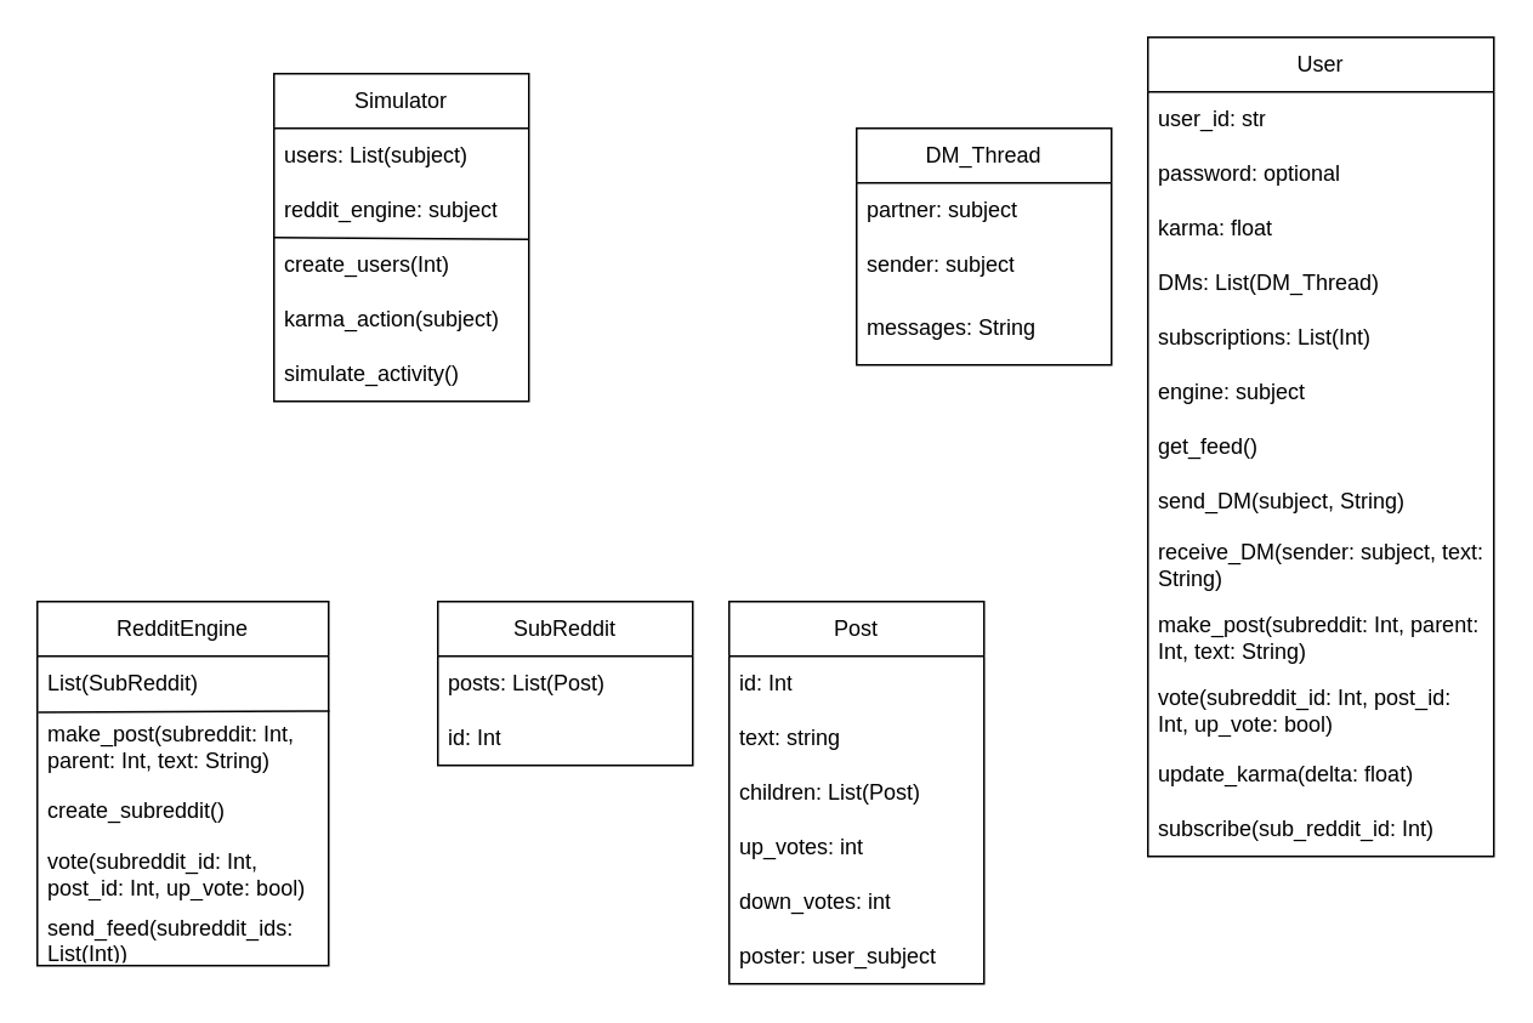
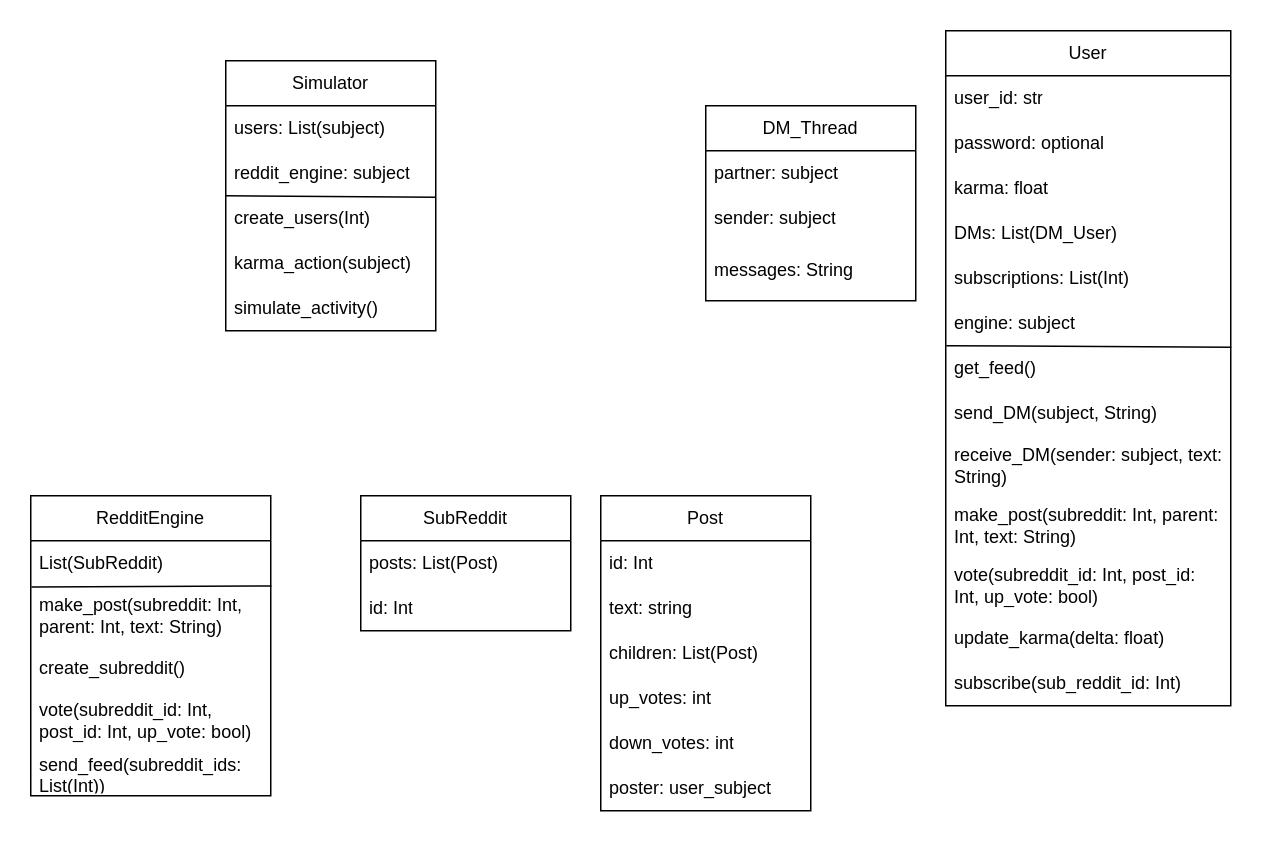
- <mxCell id="6" value="DMs: List(DM_Thread)" style="text;strokeColor=none;fillColor=none;align=left;verticalAlign=middle;spacingLeft=4;spacingRight=4;overflow=hidden;points=[[0,0.5],[1,0.5]];portConstraint=eastwest;rotatable=0;whiteSpace=wrap;html=1;" parent="2" vertex="1"><mxGeometry y="120" width="190" height="30" as="geometry" /></mxCell>
+ <mxCell id="6" value="DMs: List(DM_User)" style="text;strokeColor=none;fillColor=none;align=left;verticalAlign=middle;spacingLeft=4;spacingRight=4;overflow=hidden;points=[[0,0.5],[1,0.5]];portConstraint=eastwest;rotatable=0;whiteSpace=wrap;html=1;" parent="2" vertex="1"><mxGeometry y="120" width="190" height="30" as="geometry" /></mxCell>
+ <mxCell id="10" value="" style="endArrow=none;html=1;rounded=0;exitX=0.002;exitY=1;exitDx=0;exitDy=0;exitPerimeter=0;entryX=1.002;entryY=0.033;entryDx=0;entryDy=0;entryPerimeter=0;" parent="2" source="8" target="9" edge="1"><mxGeometry width="50" height="50" relative="1" as="geometry"><mxPoint x="270" y="500" as="sourcePoint" /><mxPoint x="320" y="450" as="targetPoint" /></mxGeometry></mxCell>
